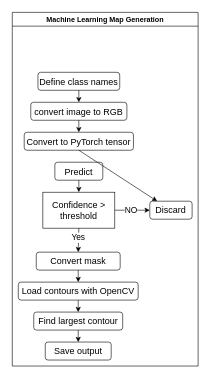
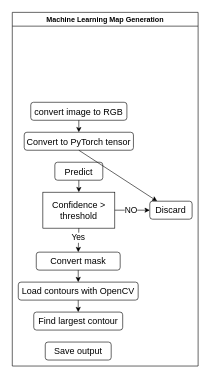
- <mxCell id="6" value="&lt;font style=&quot;font-size: 15px;&quot;&gt;Define class names&lt;/font&gt;" style="rounded=1;whiteSpace=wrap;html=1;" vertex="1" parent="2"><mxGeometry x="42.79" y="100" width="136.44" height="30" as="geometry" /></mxCell>
- <mxCell id="7" value="" style="endArrow=classic;html=1;rounded=0;exitX=0.5;exitY=1;exitDx=0;exitDy=0;entryX=0.5;entryY=0;entryDx=0;entryDy=0;" edge="1" parent="2" source="6" target="3"><mxGeometry width="50" height="50" relative="1" as="geometry"><mxPoint x="86" y="380" as="sourcePoint" /><mxPoint x="136" y="330" as="targetPoint" /></mxGeometry></mxCell>
- <mxCell id="23" value="" style="endArrow=classic;html=1;rounded=0;exitX=0.5;exitY=1;exitDx=0;exitDy=0;entryX=0.5;entryY=0;entryDx=0;entryDy=0;" edge="1" parent="2" source="17" target="18"><mxGeometry width="50" height="50" relative="1" as="geometry"><mxPoint x="249.38" y="350" as="sourcePoint" /><mxPoint x="299.38" y="300" as="targetPoint" /></mxGeometry></mxCell>
